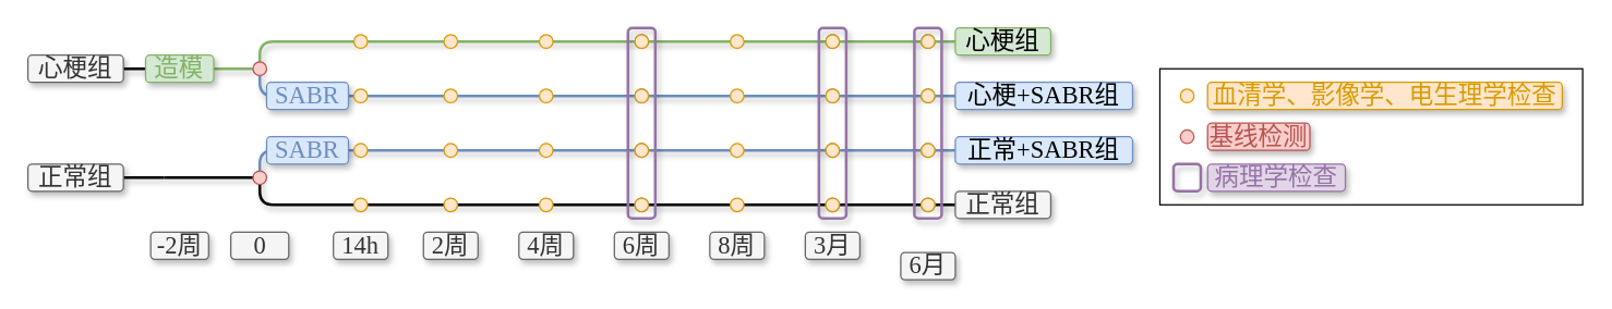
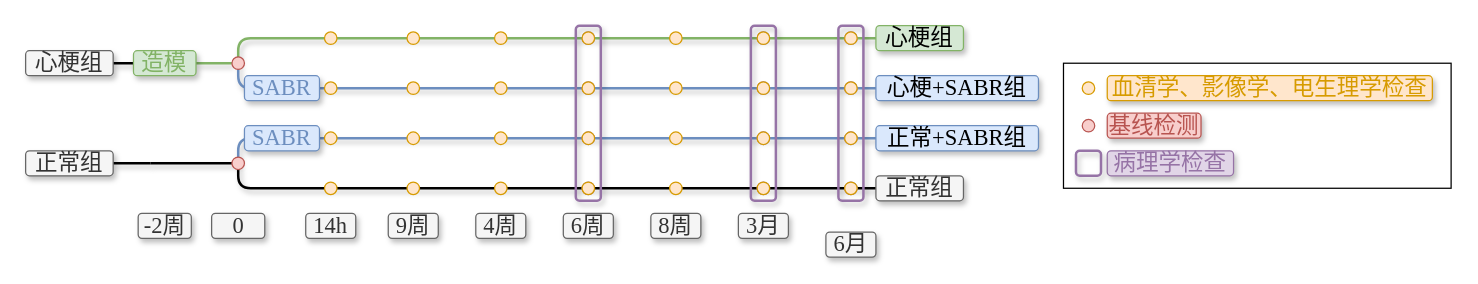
- <mxCell id="15" value="&lt;font style=&quot;font-size: 18px;&quot; face=&quot;LXGW WenKai&quot;&gt;2周&lt;/font&gt;" style="text;html=1;strokeColor=#666666;fillColor=#f5f5f5;align=center;verticalAlign=middle;whiteSpace=wrap;rounded=1;fontColor=#333333;shadow=1;" vertex="1" parent="1"><mxGeometry x="310" y="170" width="40" height="20" as="geometry" /></mxCell>
+ <mxCell id="15" value="&lt;font style=&quot;font-size: 18px;&quot; face=&quot;LXGW WenKai&quot;&gt;9周&lt;/font&gt;" style="text;html=1;strokeColor=#666666;fillColor=#f5f5f5;align=center;verticalAlign=middle;whiteSpace=wrap;rounded=1;fontColor=#333333;shadow=1;" vertex="1" parent="1"><mxGeometry x="310" y="170" width="40" height="20" as="geometry" /></mxCell>
